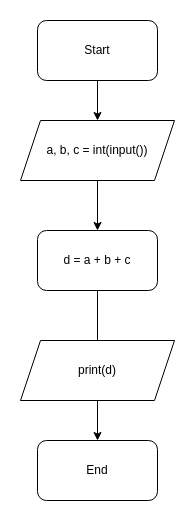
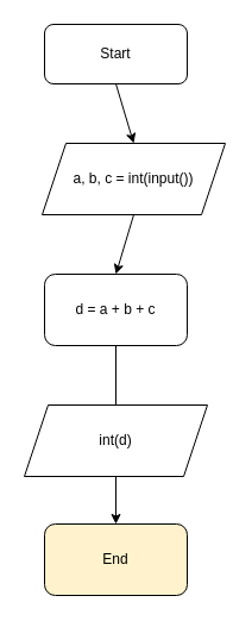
- <mxCell id="2" value="Start" style="rounded=1;whiteSpace=wrap;html=1;" parent="1" vertex="1"><mxGeometry x="37" y="20" width="120" height="60" as="geometry" /></mxCell>
+ <mxCell id="2" value="Start" style="rounded=1;whiteSpace=wrap;html=1;" parent="1" vertex="1"><mxGeometry x="37" y="20" width="120" height="50" as="geometry" /></mxCell>
- <mxCell id="4" value="a, b, c = int(input())" style="shape=parallelogram;perimeter=parallelogramPerimeter;whiteSpace=wrap;html=1;fixedSize=1;" parent="1" vertex="1"><mxGeometry x="20" y="120" width="154" height="60" as="geometry" /></mxCell>
+ <mxCell id="4" value="a, b, c = int(input())" style="shape=parallelogram;perimeter=parallelogramPerimeter;whiteSpace=wrap;html=1;fixedSize=1;" parent="1" vertex="1"><mxGeometry x="35" y="120" width="154" height="60" as="geometry" /></mxCell>
- <mxCell id="7" value="print(d)" style="shape=parallelogram;perimeter=parallelogramPerimeter;whiteSpace=wrap;html=1;fixedSize=1;" parent="1" vertex="1"><mxGeometry x="20" y="340" width="154" height="60" as="geometry" /></mxCell>
+ <mxCell id="7" value="int(d)" style="shape=parallelogram;perimeter=parallelogramPerimeter;whiteSpace=wrap;html=1;fixedSize=1;" parent="1" vertex="1"><mxGeometry x="20" y="340" width="154" height="60" as="geometry" /></mxCell>
- <mxCell id="10" value="End" style="rounded=1;whiteSpace=wrap;html=1;" parent="1" vertex="1"><mxGeometry x="37" y="440" width="120" height="60" as="geometry" /></mxCell>
+ <mxCell id="10" value="End" style="rounded=1;whiteSpace=wrap;html=1;fillColor=#fff2cc;" parent="1" vertex="1"><mxGeometry x="37" y="440" width="120" height="60" as="geometry" /></mxCell>
